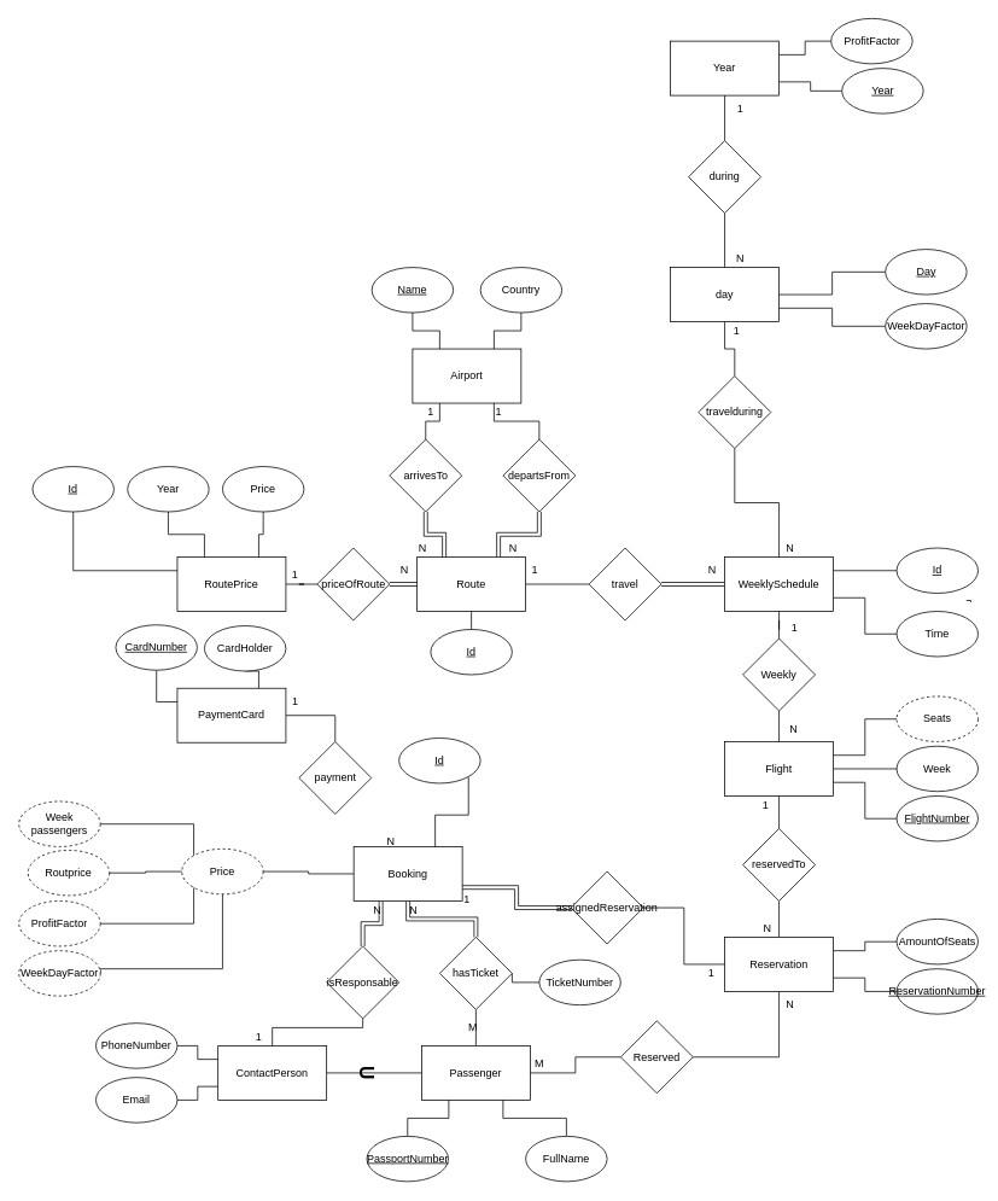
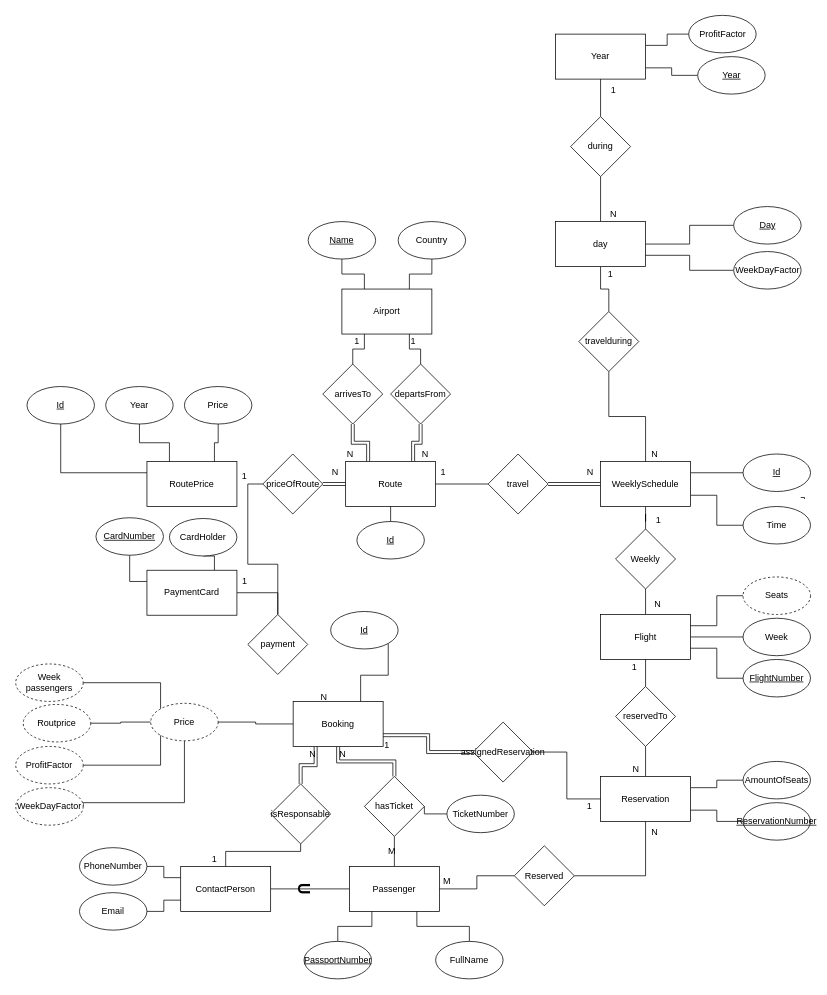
- <mxCell id="14" value="departsFrom" style="rhombus;whiteSpace=wrap;html=1;" parent="1" vertex="1"><mxGeometry x="555" y="485" width="80" height="80" as="geometry" /></mxCell>
+ <mxCell id="14" value="departsFrom" style="rhombus;whiteSpace=wrap;html=1;" parent="1" vertex="1"><mxGeometry x="520" y="485" width="80" height="80" as="geometry" /></mxCell>
- <mxCell id="68" style="edgeStyle=orthogonalEdgeStyle;rounded=0;orthogonalLoop=1;jettySize=auto;html=1;exitX=0;exitY=0.5;exitDx=0;exitDy=0;endArrow=none;endFill=0;" parent="1" source="70" target="71" edge="1"><mxGeometry relative="1" as="geometry" /></mxCell>
+ <mxCell id="68" style="edgeStyle=orthogonalEdgeStyle;rounded=0;orthogonalLoop=1;jettySize=auto;html=1;exitX=0;exitY=0.5;exitDx=0;exitDy=0;endArrow=none;endFill=0;" parent="1" source="70" target="107" edge="1"><mxGeometry relative="1" as="geometry" /></mxCell>
